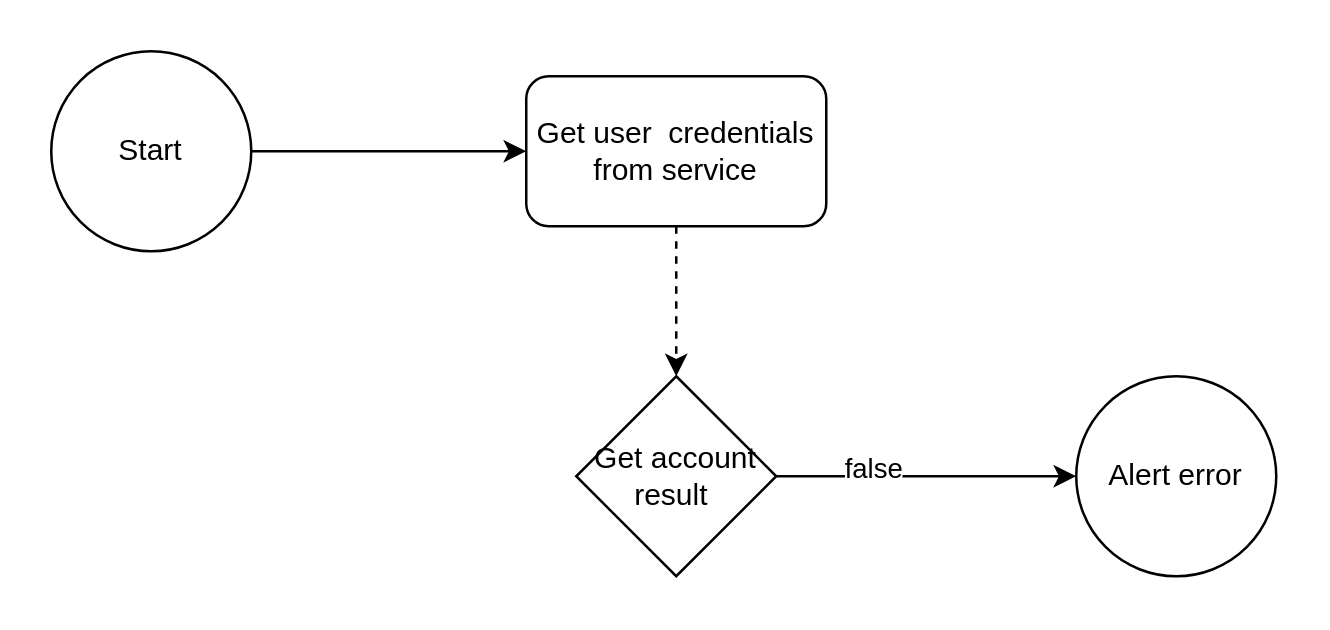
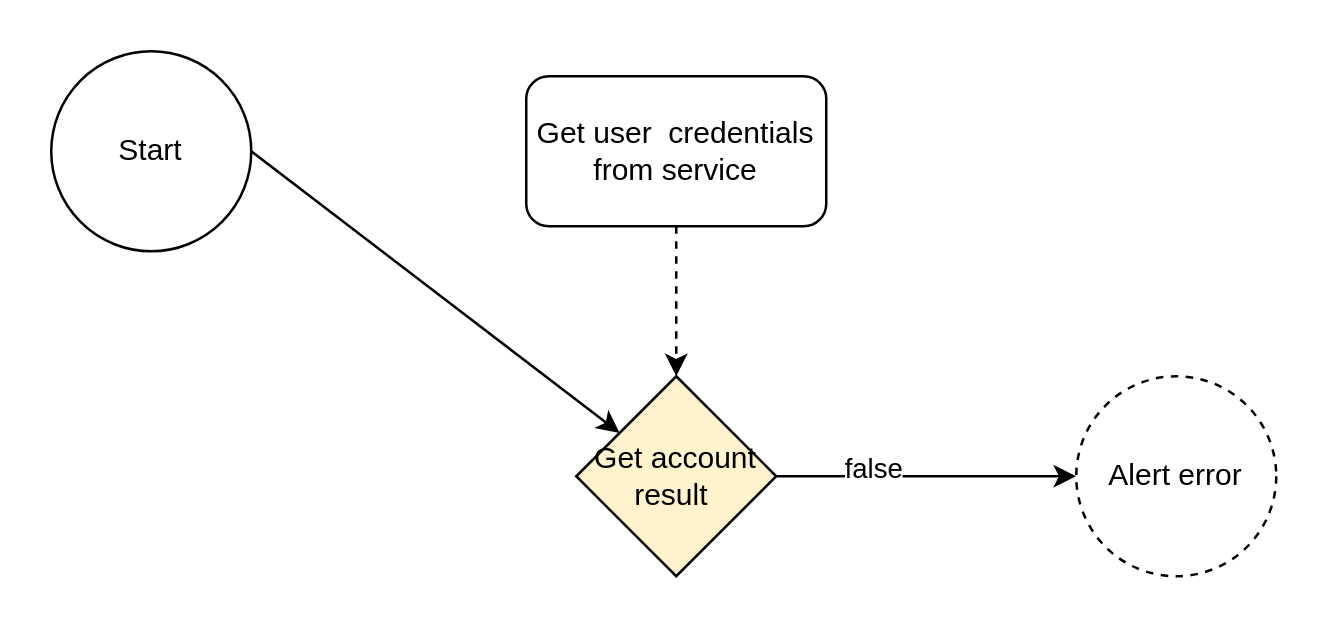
- <mxCell id="2" style="edgeStyle=none;html=1;exitX=1;exitY=0.5;exitDx=0;exitDy=0;" edge="1" parent="1" source="3" target="5"><mxGeometry relative="1" as="geometry" /></mxCell>
+ <mxCell id="2" style="edgeStyle=none;html=1;exitX=1;exitY=0.5;exitDx=0;exitDy=0;" edge="1" parent="1" source="3" target="8"><mxGeometry relative="1" as="geometry" /></mxCell>
- <mxCell id="8" value="Get account result&amp;nbsp;" style="rhombus;whiteSpace=wrap;html=1;" vertex="1" parent="1"><mxGeometry x="230" y="150" width="80" height="80" as="geometry" /></mxCell>
+ <mxCell id="8" value="Get account result&amp;nbsp;" style="rhombus;whiteSpace=wrap;html=1;fillColor=#fff2cc;" vertex="1" parent="1"><mxGeometry x="230" y="150" width="80" height="80" as="geometry" /></mxCell>
- <mxCell id="9" value="Alert error" style="ellipse;whiteSpace=wrap;html=1;aspect=fixed;" vertex="1" parent="1"><mxGeometry x="430" y="150" width="80" height="80" as="geometry" /></mxCell>
+ <mxCell id="9" value="Alert error" style="ellipse;whiteSpace=wrap;html=1;aspect=fixed;dashed=1;" vertex="1" parent="1"><mxGeometry x="430" y="150" width="80" height="80" as="geometry" /></mxCell>
